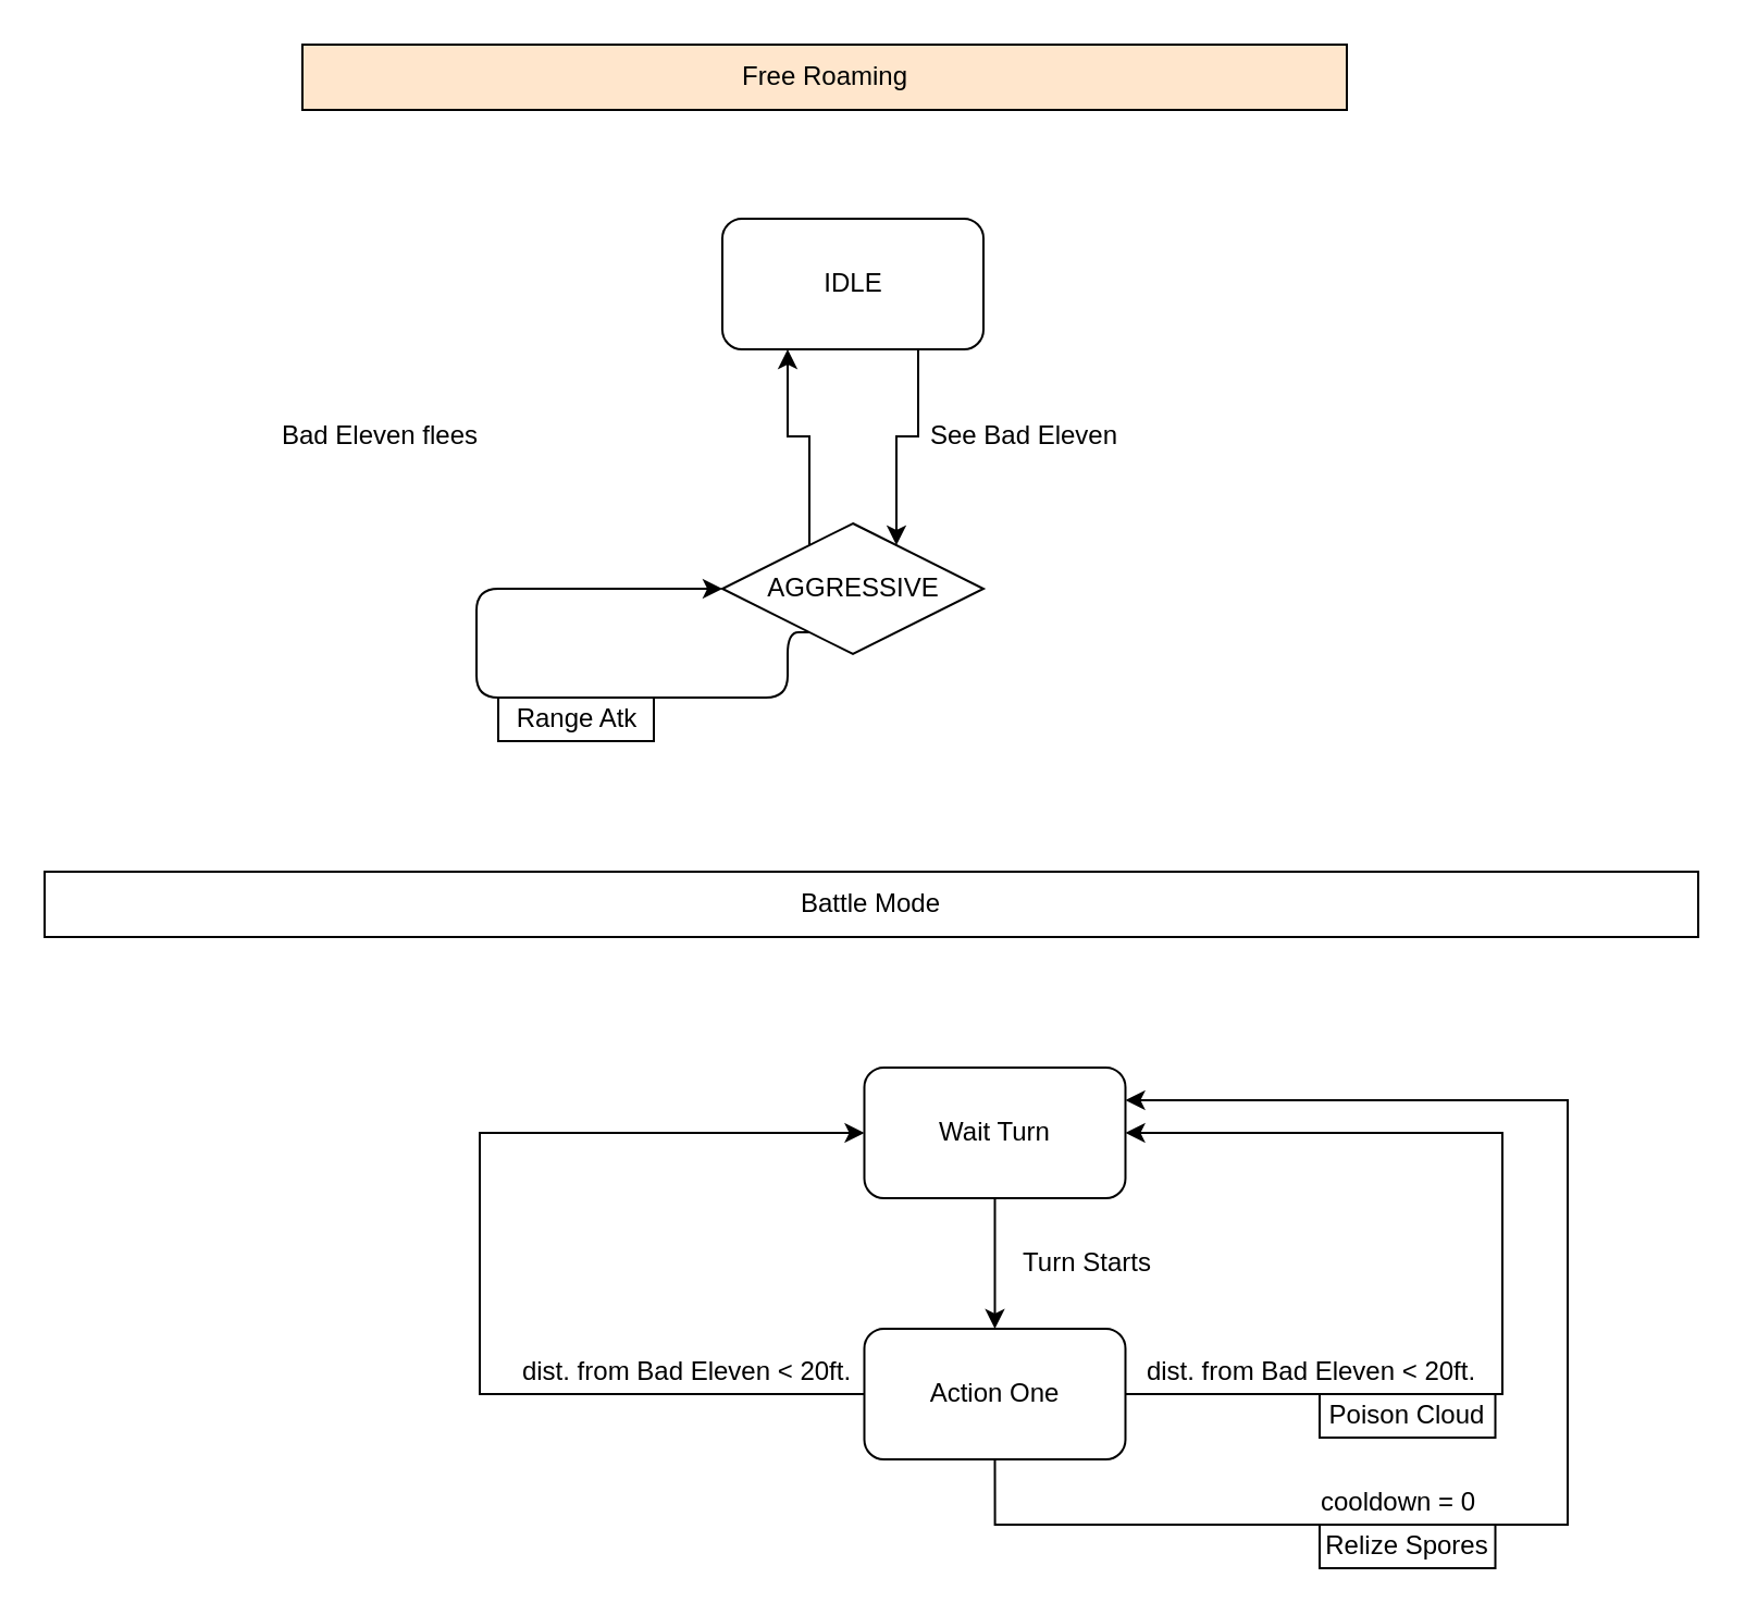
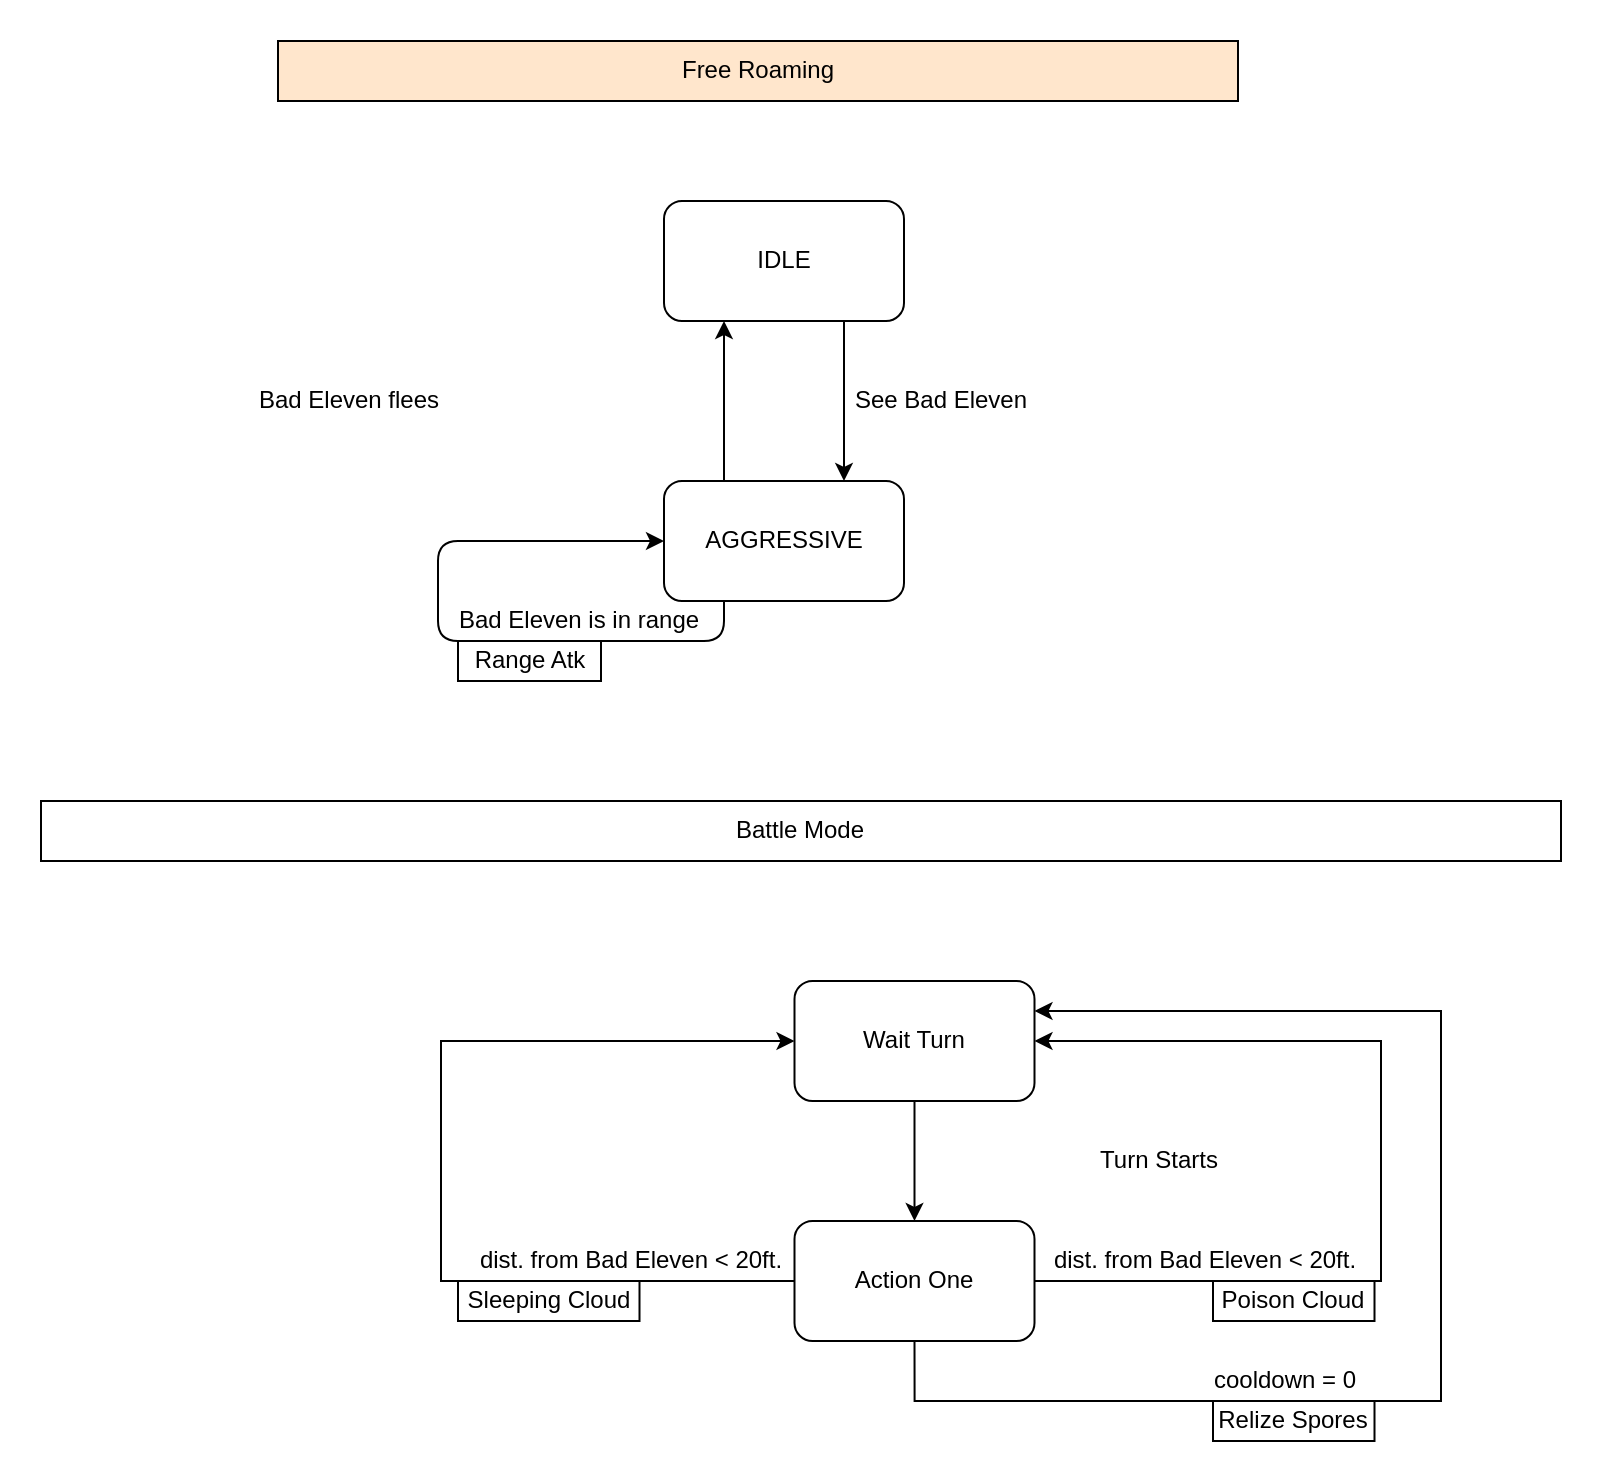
- <mxCell id="5" value="AGGRESSIVE" style="rhombus;whiteSpace=wrap;html=1;" parent="1" vertex="1"><mxGeometry x="331.5" y="240" width="120" height="60" as="geometry" /></mxCell>
+ <mxCell id="5" value="AGGRESSIVE" style="rounded=1;whiteSpace=wrap;html=1;" parent="1" vertex="1"><mxGeometry x="331.5" y="240" width="120" height="60" as="geometry" /></mxCell>
+ <mxCell id="9" value="Bad Eleven is in range" style="text;html=1;align=center;verticalAlign=middle;resizable=0;points=[];autosize=1;" parent="1" vertex="1"><mxGeometry x="218.5" y="300" width="140" height="20" as="geometry" /></mxCell>
- <mxCell id="19" value="Turn Starts" style="text;html=1;align=center;verticalAlign=middle;resizable=0;points=[];autosize=1;" parent="1" vertex="1"><mxGeometry x="463.75" y="570" width="70" height="20" as="geometry" /></mxCell>
+ <mxCell id="19" value="Turn Starts" style="text;html=1;align=center;verticalAlign=middle;resizable=0;points=[];autosize=1;" parent="1" vertex="1"><mxGeometry x="543.75" y="570" width="70" height="20" as="geometry" /></mxCell>
+ <mxCell id="23" value="Sleeping Cloud" style="rounded=0;whiteSpace=wrap;html=1;" parent="1" vertex="1"><mxGeometry x="228.5" y="640" width="90.75" height="20" as="geometry" /></mxCell>
